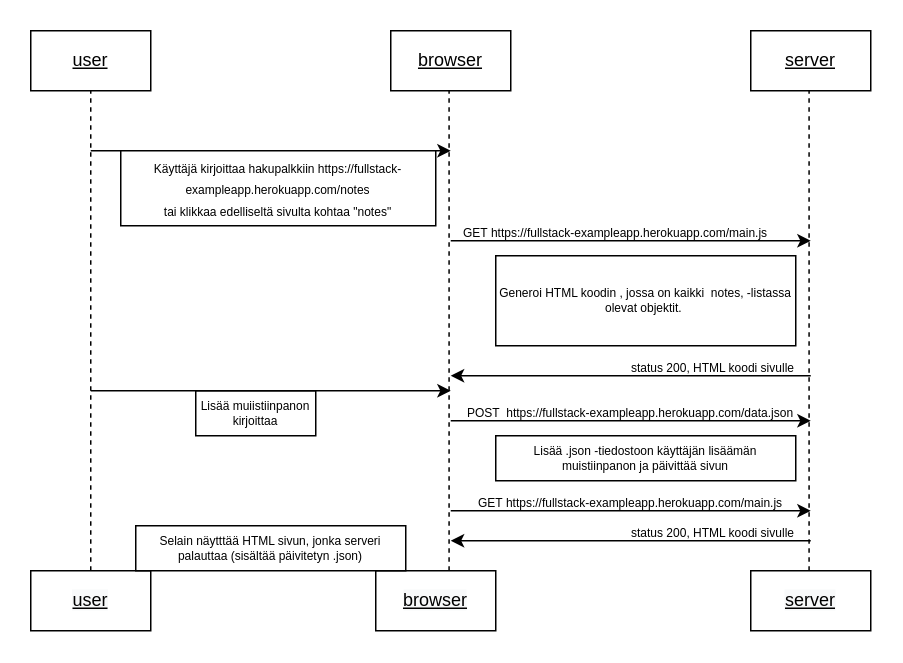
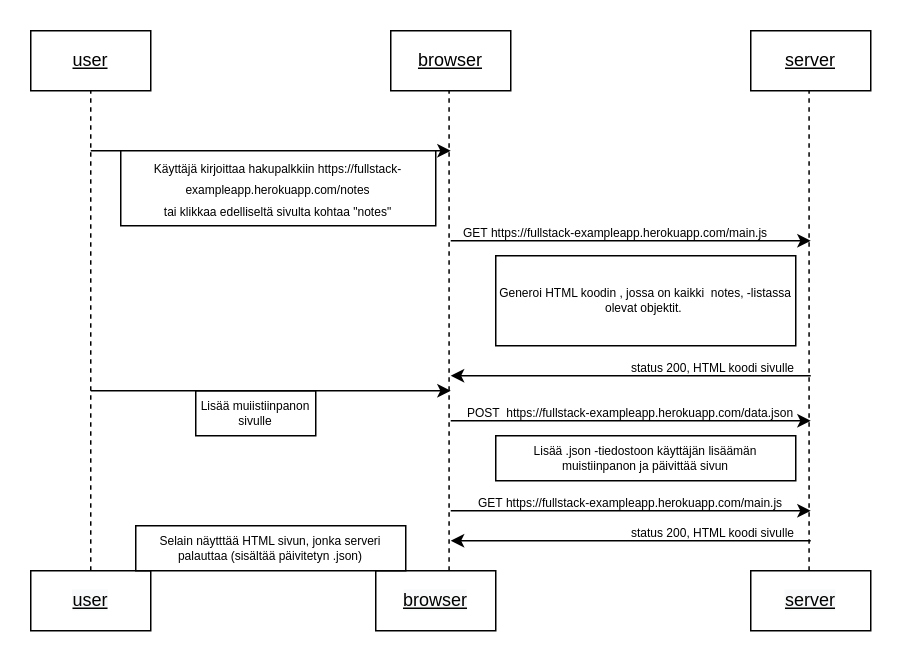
- <mxCell id="21" value="Lisää muiistiinpanon kirjoittaa" style="rounded=0;whiteSpace=wrap;html=1;fontSize=8;" vertex="1" parent="1"><mxGeometry x="130" y="260" width="80" height="30" as="geometry" /></mxCell>
+ <mxCell id="21" value="Lisää muiistiinpanon sivulle" style="rounded=0;whiteSpace=wrap;html=1;fontSize=8;" vertex="1" parent="1"><mxGeometry x="130" y="260" width="80" height="30" as="geometry" /></mxCell>
